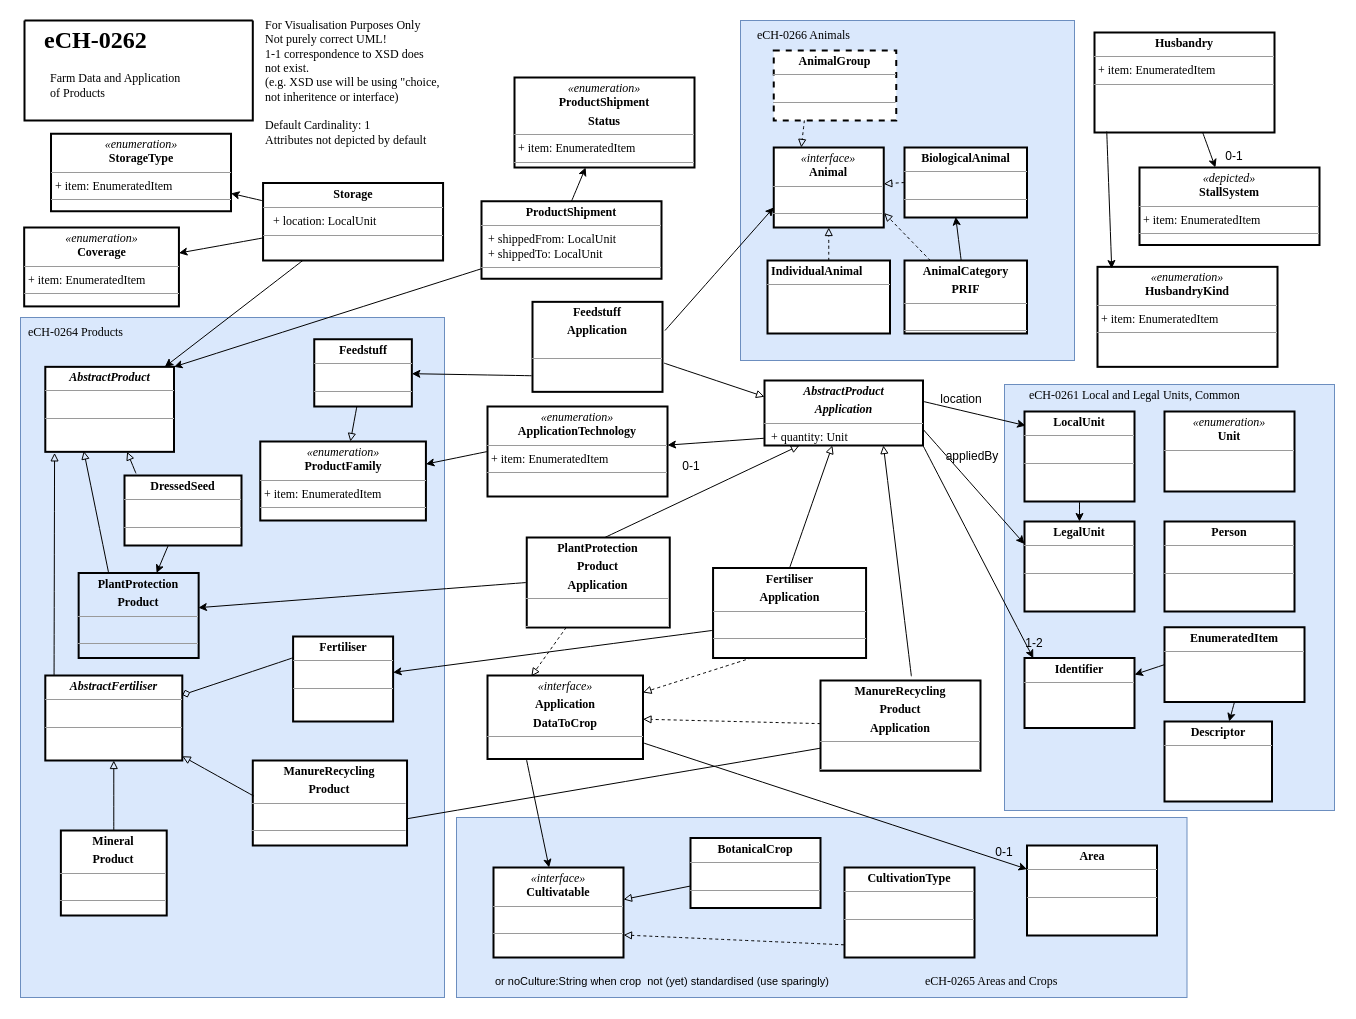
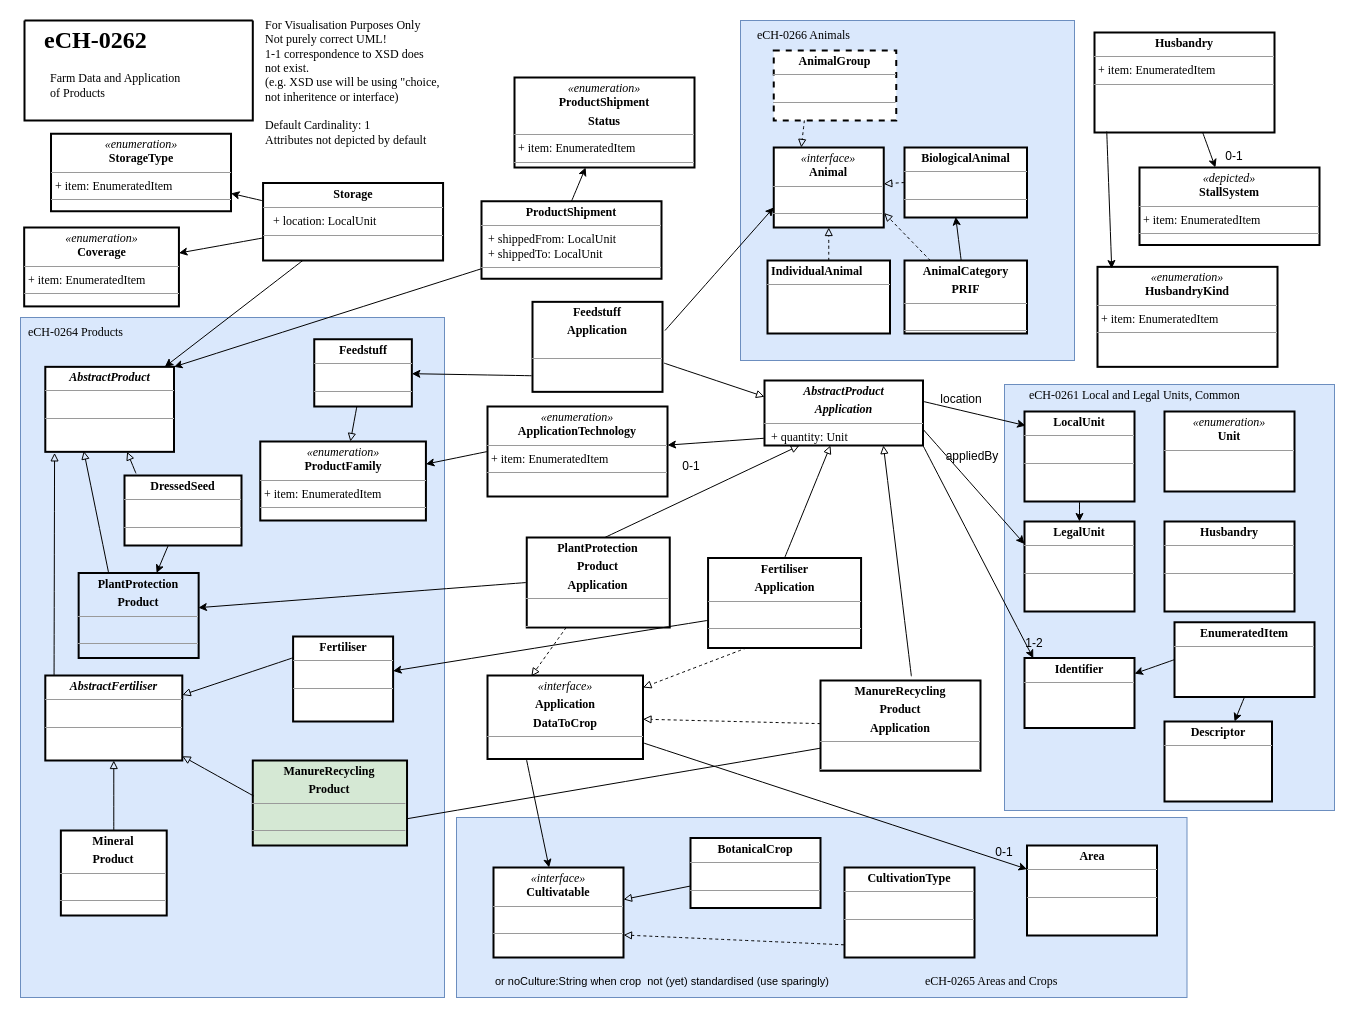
- <mxCell id="13" value="&lt;p style=&quot;margin:0px;margin-top:4px;text-align:center;&quot;&gt;&lt;b&gt;Person&lt;/b&gt;&lt;/p&gt;&lt;hr size=&quot;1&quot;&gt;&lt;p style=&quot;margin:0px;margin-left:4px;&quot;&gt;&amp;nbsp;&lt;br&gt;&lt;/p&gt;&lt;hr size=&quot;1&quot;&gt;&lt;p style=&quot;margin:0px;margin-left:4px;&quot;&gt;&lt;br&gt;&lt;/p&gt;" style="verticalAlign=top;align=left;overflow=fill;fontSize=12;fontFamily=Verdana;html=1;sketch=0;strokeWidth=2;" parent="1" vertex="1"><mxGeometry x="1164" y="521" width="130" height="90" as="geometry" /></mxCell>
+ <mxCell id="13" value="&lt;p style=&quot;margin:0px;margin-top:4px;text-align:center;&quot;&gt;&lt;b&gt;Husbandry&lt;/b&gt;&lt;/p&gt;&lt;hr size=&quot;1&quot;&gt;&lt;p style=&quot;margin:0px;margin-left:4px;&quot;&gt;&amp;nbsp;&lt;br&gt;&lt;/p&gt;&lt;hr size=&quot;1&quot;&gt;&lt;p style=&quot;margin:0px;margin-left:4px;&quot;&gt;&lt;br&gt;&lt;/p&gt;" style="verticalAlign=top;align=left;overflow=fill;fontSize=12;fontFamily=Verdana;html=1;sketch=0;strokeWidth=2;" parent="1" vertex="1"><mxGeometry x="1164" y="521" width="130" height="90" as="geometry" /></mxCell>
- <mxCell id="89" value="&lt;p style=&quot;margin:0px;margin-top:4px;text-align:center;&quot;&gt;&lt;b style=&quot;background-color: initial;&quot;&gt;Fertiliser&lt;/b&gt;&lt;/p&gt;&lt;p style=&quot;margin:0px;margin-top:4px;text-align:center;&quot;&gt;&lt;b style=&quot;background-color: initial;&quot;&gt;Application&lt;/b&gt;&lt;br&gt;&lt;/p&gt;&lt;hr size=&quot;1&quot;&gt;&lt;p style=&quot;margin:0px;margin-left:4px;&quot;&gt;&amp;nbsp;&lt;br&gt;&lt;/p&gt;&lt;hr size=&quot;1&quot;&gt;&lt;p style=&quot;margin:0px;margin-left:4px;&quot;&gt;&lt;br&gt;&lt;/p&gt;" style="verticalAlign=top;align=left;overflow=fill;fontSize=12;fontFamily=Verdana;html=1;sketch=0;strokeWidth=2;" vertex="1" parent="1"><mxGeometry x="712.57" y="567.5" width="153" height="90" as="geometry" /></mxCell>
+ <mxCell id="89" value="&lt;p style=&quot;margin:0px;margin-top:4px;text-align:center;&quot;&gt;&lt;b style=&quot;background-color: initial;&quot;&gt;Fertiliser&lt;/b&gt;&lt;/p&gt;&lt;p style=&quot;margin:0px;margin-top:4px;text-align:center;&quot;&gt;&lt;b style=&quot;background-color: initial;&quot;&gt;Application&lt;/b&gt;&lt;br&gt;&lt;/p&gt;&lt;hr size=&quot;1&quot;&gt;&lt;p style=&quot;margin:0px;margin-left:4px;&quot;&gt;&amp;nbsp;&lt;br&gt;&lt;/p&gt;&lt;hr size=&quot;1&quot;&gt;&lt;p style=&quot;margin:0px;margin-left:4px;&quot;&gt;&lt;br&gt;&lt;/p&gt;" style="verticalAlign=top;align=left;overflow=fill;fontSize=12;fontFamily=Verdana;html=1;sketch=0;strokeWidth=2;" vertex="1" parent="1"><mxGeometry x="707.57" y="557.5" width="153" height="90" as="geometry" /></mxCell>
- <mxCell id="5" value="&lt;p style=&quot;margin:0px;margin-top:4px;text-align:center;&quot;&gt;&lt;b&gt;EnumeratedItem&lt;/b&gt;&lt;/p&gt;&lt;hr size=&quot;1&quot;&gt;&lt;p style=&quot;margin:0px;margin-left:4px;&quot;&gt;&lt;br&gt;&lt;/p&gt;" style="verticalAlign=top;align=left;overflow=fill;fontSize=12;fontFamily=Verdana;html=1;sketch=0;strokeWidth=2;" parent="1" vertex="1"><mxGeometry x="1164" y="626.75" width="140" height="74.75" as="geometry" /></mxCell>
+ <mxCell id="5" value="&lt;p style=&quot;margin:0px;margin-top:4px;text-align:center;&quot;&gt;&lt;b&gt;EnumeratedItem&lt;/b&gt;&lt;/p&gt;&lt;hr size=&quot;1&quot;&gt;&lt;p style=&quot;margin:0px;margin-left:4px;&quot;&gt;&lt;br&gt;&lt;/p&gt;" style="verticalAlign=top;align=left;overflow=fill;fontSize=12;fontFamily=Verdana;html=1;sketch=0;strokeWidth=2;" parent="1" vertex="1"><mxGeometry x="1174" y="621.75" width="140" height="74.75" as="geometry" /></mxCell>
- <mxCell id="68" value="" style="endArrow=diamond;html=1;sketch=0;fontFamily=Verdana;curved=1;endFill=0;exitX=0;exitY=0.25;exitDx=0;exitDy=0;" edge="1" parent="1" source="67" target="50"><mxGeometry width="50" height="50" relative="1" as="geometry"><mxPoint x="246" y="923" as="sourcePoint" /><mxPoint x="170" y="737" as="targetPoint" /></mxGeometry></mxCell>
+ <mxCell id="68" value="" style="endArrow=block;html=1;sketch=0;fontFamily=Verdana;curved=1;endFill=0;exitX=0;exitY=0.25;exitDx=0;exitDy=0;" edge="1" parent="1" source="67" target="50"><mxGeometry width="50" height="50" relative="1" as="geometry"><mxPoint x="246" y="923" as="sourcePoint" /><mxPoint x="170" y="737" as="targetPoint" /></mxGeometry></mxCell>
- <mxCell id="20" value="&lt;p style=&quot;margin:0px;margin-top:4px;text-align:center;&quot;&gt;&lt;b&gt;Manure&lt;/b&gt;&lt;b style=&quot;background-color: initial;&quot;&gt;Recycling&lt;/b&gt;&lt;/p&gt;&lt;p style=&quot;margin:0px;margin-top:4px;text-align:center;&quot;&gt;&lt;b style=&quot;background-color: initial;&quot;&gt;Product&lt;/b&gt;&lt;/p&gt;&lt;hr size=&quot;1&quot;&gt;&lt;p style=&quot;margin:0px;margin-left:4px;&quot;&gt;&amp;nbsp;&lt;br&gt;&lt;/p&gt;&lt;hr size=&quot;1&quot;&gt;&lt;p style=&quot;margin:0px;margin-left:4px;&quot;&gt;&lt;br&gt;&lt;/p&gt;" style="verticalAlign=top;align=left;overflow=fill;fontSize=12;fontFamily=Verdana;html=1;sketch=0;strokeWidth=2;" parent="1" vertex="1"><mxGeometry x="252.3" y="760" width="154.23" height="85" as="geometry" /></mxCell>
+ <mxCell id="20" value="&lt;p style=&quot;margin:0px;margin-top:4px;text-align:center;&quot;&gt;&lt;b&gt;Manure&lt;/b&gt;&lt;b style=&quot;background-color: initial;&quot;&gt;Recycling&lt;/b&gt;&lt;/p&gt;&lt;p style=&quot;margin:0px;margin-top:4px;text-align:center;&quot;&gt;&lt;b style=&quot;background-color: initial;&quot;&gt;Product&lt;/b&gt;&lt;/p&gt;&lt;hr size=&quot;1&quot;&gt;&lt;p style=&quot;margin:0px;margin-left:4px;&quot;&gt;&amp;nbsp;&lt;br&gt;&lt;/p&gt;&lt;hr size=&quot;1&quot;&gt;&lt;p style=&quot;margin:0px;margin-left:4px;&quot;&gt;&lt;br&gt;&lt;/p&gt;" style="verticalAlign=top;align=left;overflow=fill;fontSize=12;fontFamily=Verdana;html=1;sketch=0;strokeWidth=2;fillColor=#d5e8d4;" parent="1" vertex="1"><mxGeometry x="252.3" y="760" width="154.23" height="85" as="geometry" /></mxCell>
